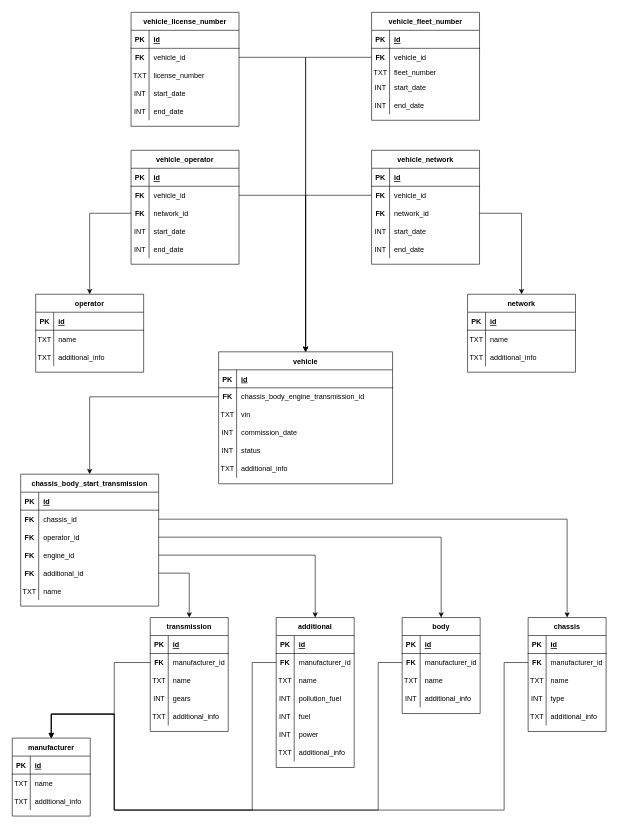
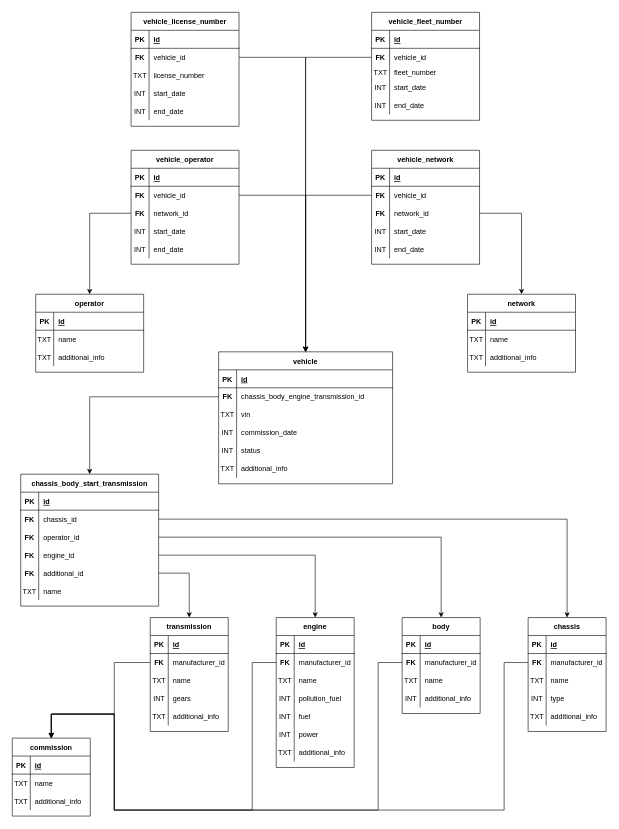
- <mxCell id="73" value="additional" style="shape=table;startSize=30;container=1;collapsible=1;childLayout=tableLayout;fixedRows=1;rowLines=0;fontStyle=1;align=center;resizeLast=1;" parent="1" vertex="1"><mxGeometry x="460" y="1029" width="130" height="250" as="geometry"><mxRectangle x="330" y="330" width="80" height="30" as="alternateBounds" /></mxGeometry></mxCell>
+ <mxCell id="73" value="engine" style="shape=table;startSize=30;container=1;collapsible=1;childLayout=tableLayout;fixedRows=1;rowLines=0;fontStyle=1;align=center;resizeLast=1;" parent="1" vertex="1"><mxGeometry x="460" y="1029" width="130" height="250" as="geometry"><mxRectangle x="330" y="330" width="80" height="30" as="alternateBounds" /></mxGeometry></mxCell>
- <mxCell id="112" value="manufacturer" style="shape=table;startSize=30;container=1;collapsible=1;childLayout=tableLayout;fixedRows=1;rowLines=0;fontStyle=1;align=center;resizeLast=1;" parent="1" vertex="1"><mxGeometry x="20" y="1230" width="130" height="130" as="geometry"><mxRectangle x="330" y="330" width="80" height="30" as="alternateBounds" /></mxGeometry></mxCell>
+ <mxCell id="112" value="commission" style="shape=table;startSize=30;container=1;collapsible=1;childLayout=tableLayout;fixedRows=1;rowLines=0;fontStyle=1;align=center;resizeLast=1;" parent="1" vertex="1"><mxGeometry x="20" y="1230" width="130" height="130" as="geometry"><mxRectangle x="330" y="330" width="80" height="30" as="alternateBounds" /></mxGeometry></mxCell>
